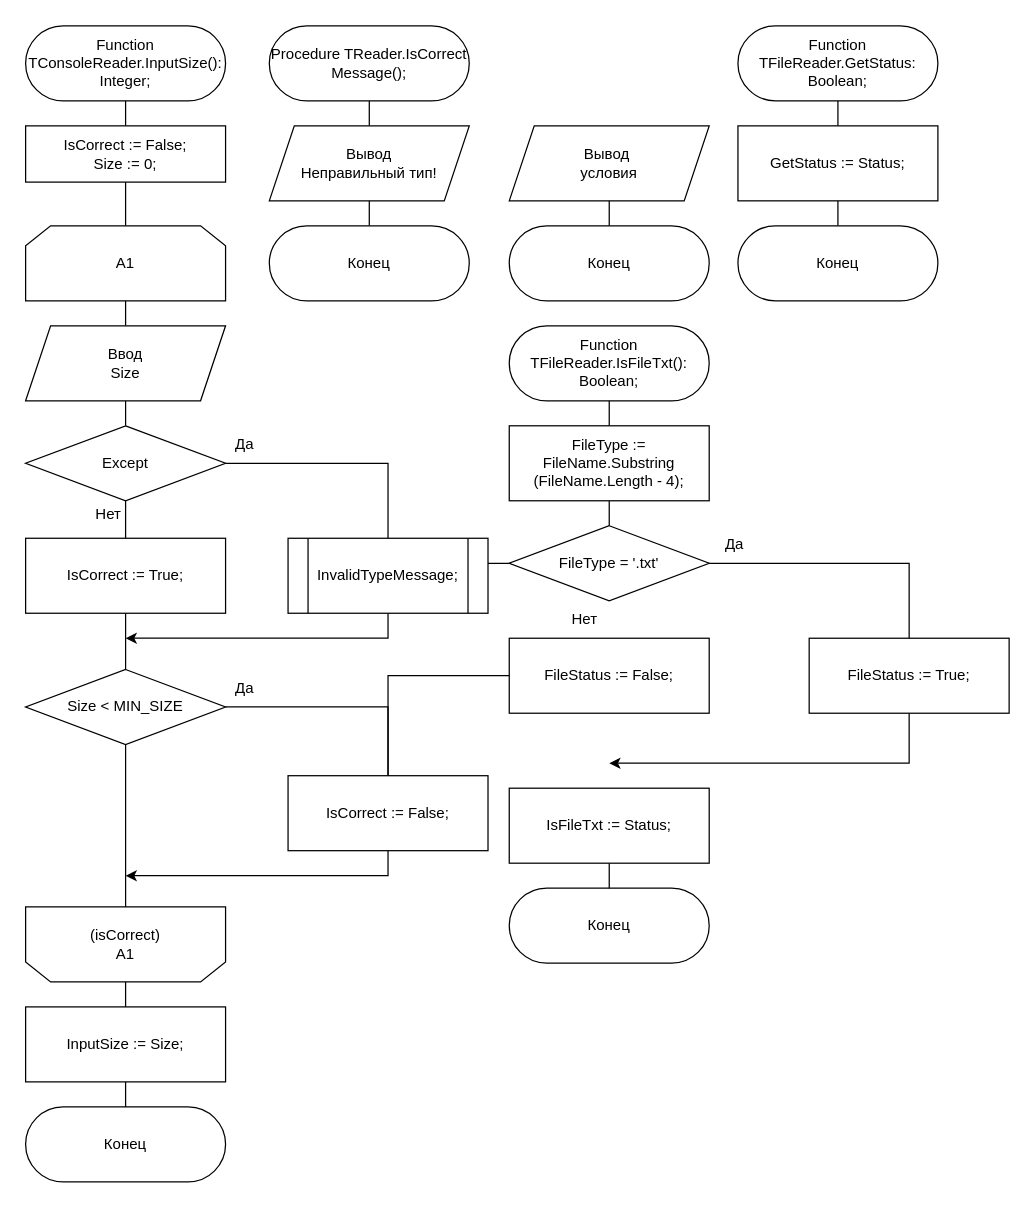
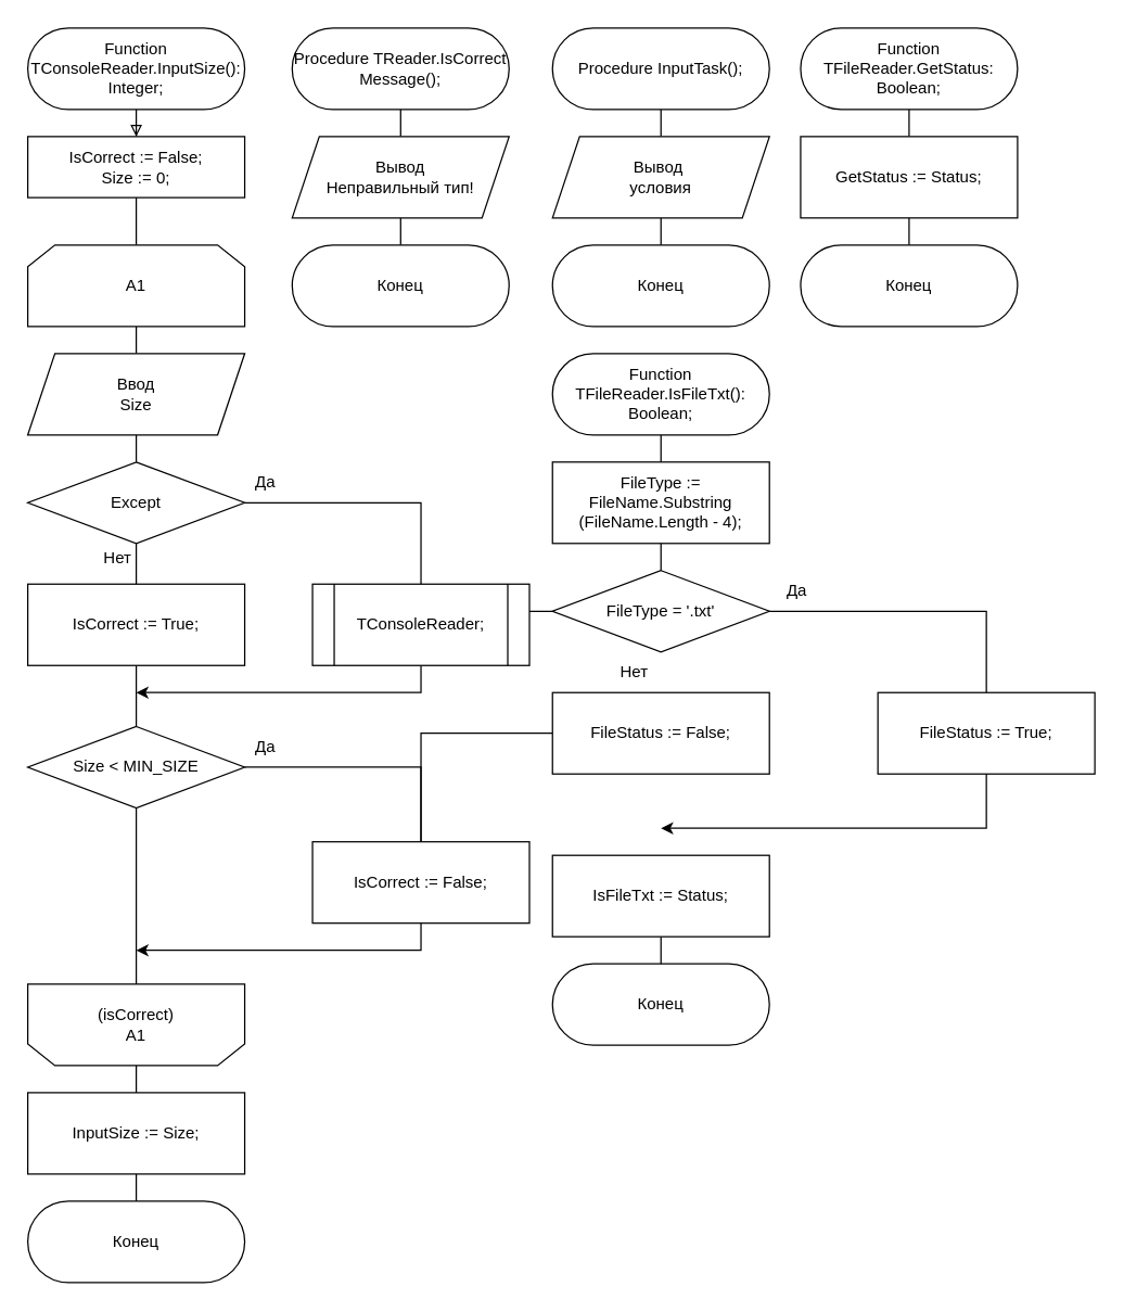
+ <mxCell id="53" value="Procedure InputTask();" style="rounded=1;whiteSpace=wrap;html=1;arcSize=50;" parent="1" vertex="1"><mxGeometry x="407" y="20" width="160" height="60" as="geometry" /></mxCell>
+ <mxCell id="52" style="edgeStyle=orthogonalEdgeStyle;rounded=0;orthogonalLoop=1;jettySize=auto;html=1;entryX=0.5;entryY=0;entryDx=0;entryDy=0;endArrow=none;endFill=0;" parent="1" source="53" target="56" edge="1"><mxGeometry relative="1" as="geometry" /></mxCell>
- <mxCell id="7" style="edgeStyle=orthogonalEdgeStyle;rounded=0;orthogonalLoop=1;jettySize=auto;html=1;entryX=0.5;entryY=0;entryDx=0;entryDy=0;endArrow=none;endFill=0;" parent="1" source="8" target="10" edge="1"><mxGeometry relative="1" as="geometry" /></mxCell>
+ <mxCell id="7" style="edgeStyle=orthogonalEdgeStyle;rounded=0;orthogonalLoop=1;jettySize=auto;html=1;entryX=0.5;entryY=0;entryDx=0;entryDy=0;endArrow=block;endFill=0;" parent="1" source="8" target="10" edge="1"><mxGeometry relative="1" as="geometry" /></mxCell>
- <mxCell id="43" value="InvalidTypeMessage;" style="shape=process;whiteSpace=wrap;html=1;backgroundOutline=1;" parent="1" vertex="1"><mxGeometry x="230" y="430" width="160" height="60" as="geometry" /></mxCell>
+ <mxCell id="43" value="TConsoleReader;" style="shape=process;whiteSpace=wrap;html=1;backgroundOutline=1;" parent="1" vertex="1"><mxGeometry x="230" y="430" width="160" height="60" as="geometry" /></mxCell>
